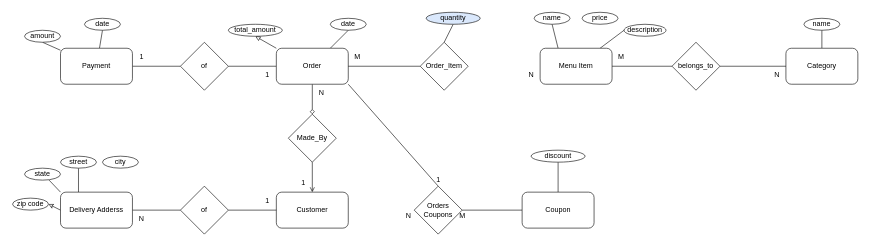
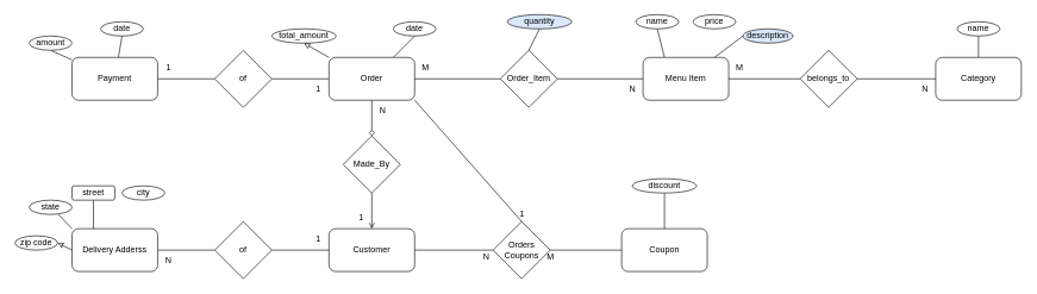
- <mxCell id="21" value="description" style="ellipse;whiteSpace=wrap;html=1;" vertex="1" parent="1"><mxGeometry x="1040" y="40" width="70" height="20" as="geometry" /></mxCell>
+ <mxCell id="21" value="description" style="ellipse;whiteSpace=wrap;html=1;fillColor=#dae8fc;" vertex="1" parent="1"><mxGeometry x="1040" y="40" width="70" height="20" as="geometry" /></mxCell>
+ <mxCell id="13" style="rounded=0;orthogonalLoop=1;jettySize=auto;html=1;entryX=0;entryY=0.5;entryDx=0;entryDy=0;endArrow=none;endFill=0;" edge="1" parent="1" source="15" target="6"><mxGeometry relative="1" as="geometry" /></mxCell>
- <mxCell id="36" value="street" style="ellipse;whiteSpace=wrap;html=1;" vertex="1" parent="1"><mxGeometry x="100" y="260" width="60" height="20" as="geometry" /></mxCell>
+ <mxCell id="36" value="street" style="whiteSpace=wrap;html=1;rounded=1;" vertex="1" parent="1"><mxGeometry x="100" y="260" width="60" height="20" as="geometry" /></mxCell>
+ <mxCell id="51" style="edgeStyle=none;rounded=0;orthogonalLoop=1;jettySize=auto;html=1;entryX=1;entryY=0.5;entryDx=0;entryDy=0;endArrow=none;endFill=0;" edge="1" parent="1" source="52" target="2"><mxGeometry relative="1" as="geometry" /></mxCell>
